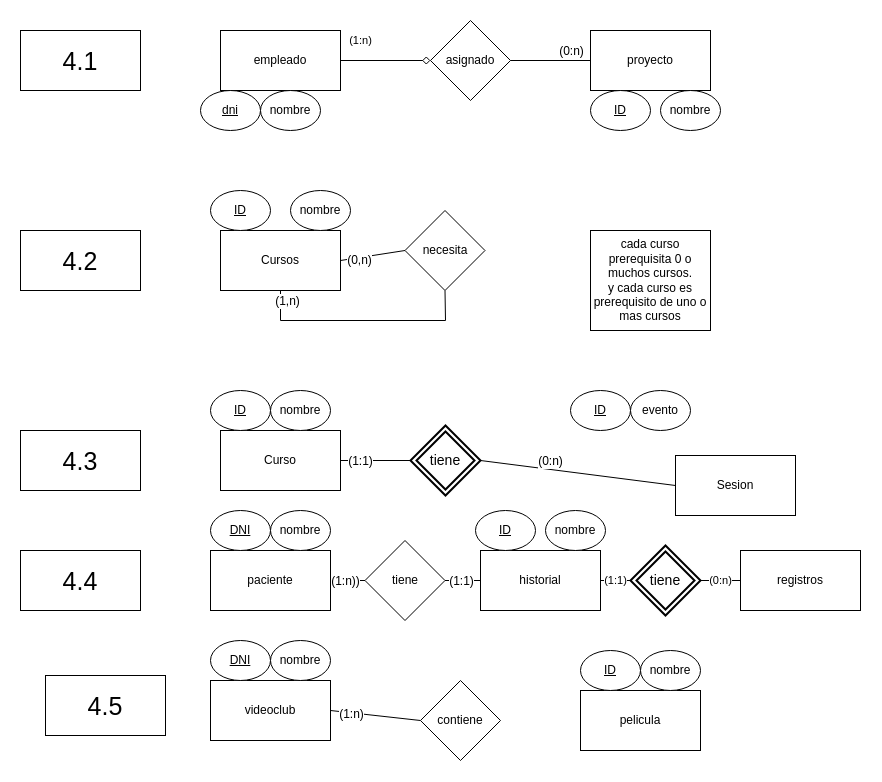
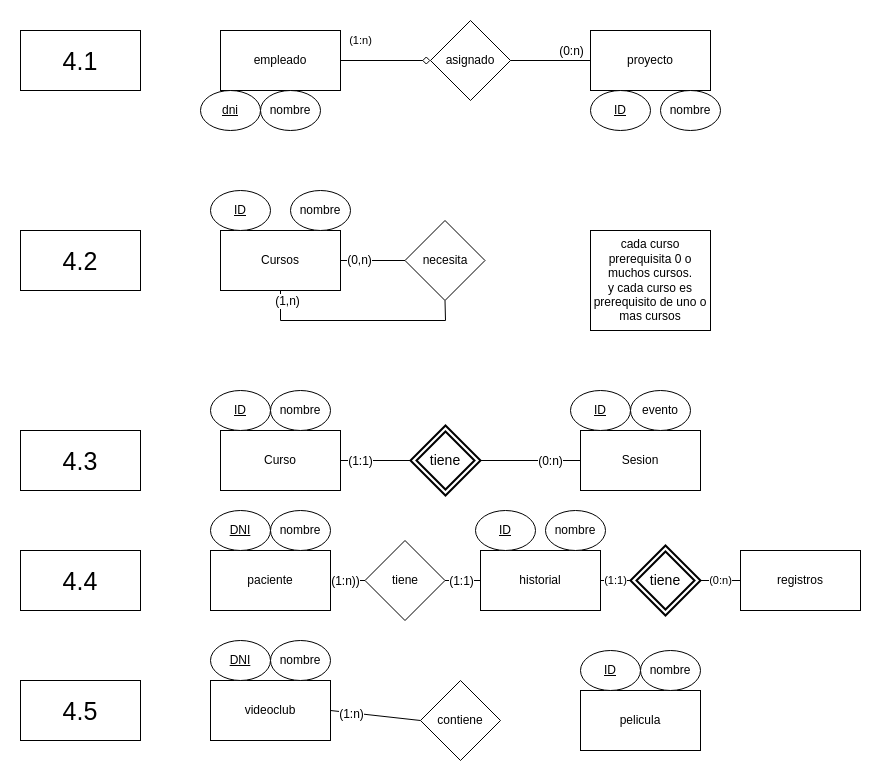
- <mxCell id="18" value="necesita" style="rhombus;whiteSpace=wrap;html=1;" vertex="1" parent="1"><mxGeometry x="404.5" y="210" width="80" height="80" as="geometry" /></mxCell>
+ <mxCell id="18" value="necesita" style="rhombus;whiteSpace=wrap;html=1;" vertex="1" parent="1"><mxGeometry x="404.5" y="220" width="80" height="80" as="geometry" /></mxCell>
- <mxCell id="26" value="Sesion" style="rounded=0;whiteSpace=wrap;html=1;" vertex="1" parent="1"><mxGeometry x="675" y="455" width="120" height="60" as="geometry" /></mxCell>
+ <mxCell id="26" value="Sesion" style="rounded=0;whiteSpace=wrap;html=1;" vertex="1" parent="1"><mxGeometry x="580" y="430" width="120" height="60" as="geometry" /></mxCell>
- <mxCell id="44" value="&lt;font style=&quot;font-size: 25px&quot;&gt;4.5&lt;/font&gt;" style="rounded=0;whiteSpace=wrap;html=1;" vertex="1" parent="1"><mxGeometry x="45" y="675" width="120" height="60" as="geometry" /></mxCell>
+ <mxCell id="44" value="&lt;font style=&quot;font-size: 25px&quot;&gt;4.5&lt;/font&gt;" style="rounded=0;whiteSpace=wrap;html=1;" vertex="1" parent="1"><mxGeometry x="20" y="680" width="120" height="60" as="geometry" /></mxCell>
